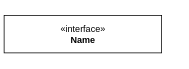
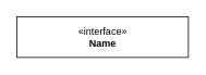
- <mxCell id="2" value="&amp;laquo;interface&amp;raquo;&lt;br&gt;&lt;b&gt;Name&lt;/b&gt;" style="html=1;" vertex="1" parent="1"><mxGeometry x="5" y="20" width="210" height="50" as="geometry" /></mxCell>
+ <mxCell id="2" value="&amp;laquo;interface&amp;raquo;&lt;br&gt;&lt;b&gt;Name&lt;/b&gt;" style="html=1;" vertex="1" parent="1"><mxGeometry x="20" y="20" width="210" height="50" as="geometry" /></mxCell>
